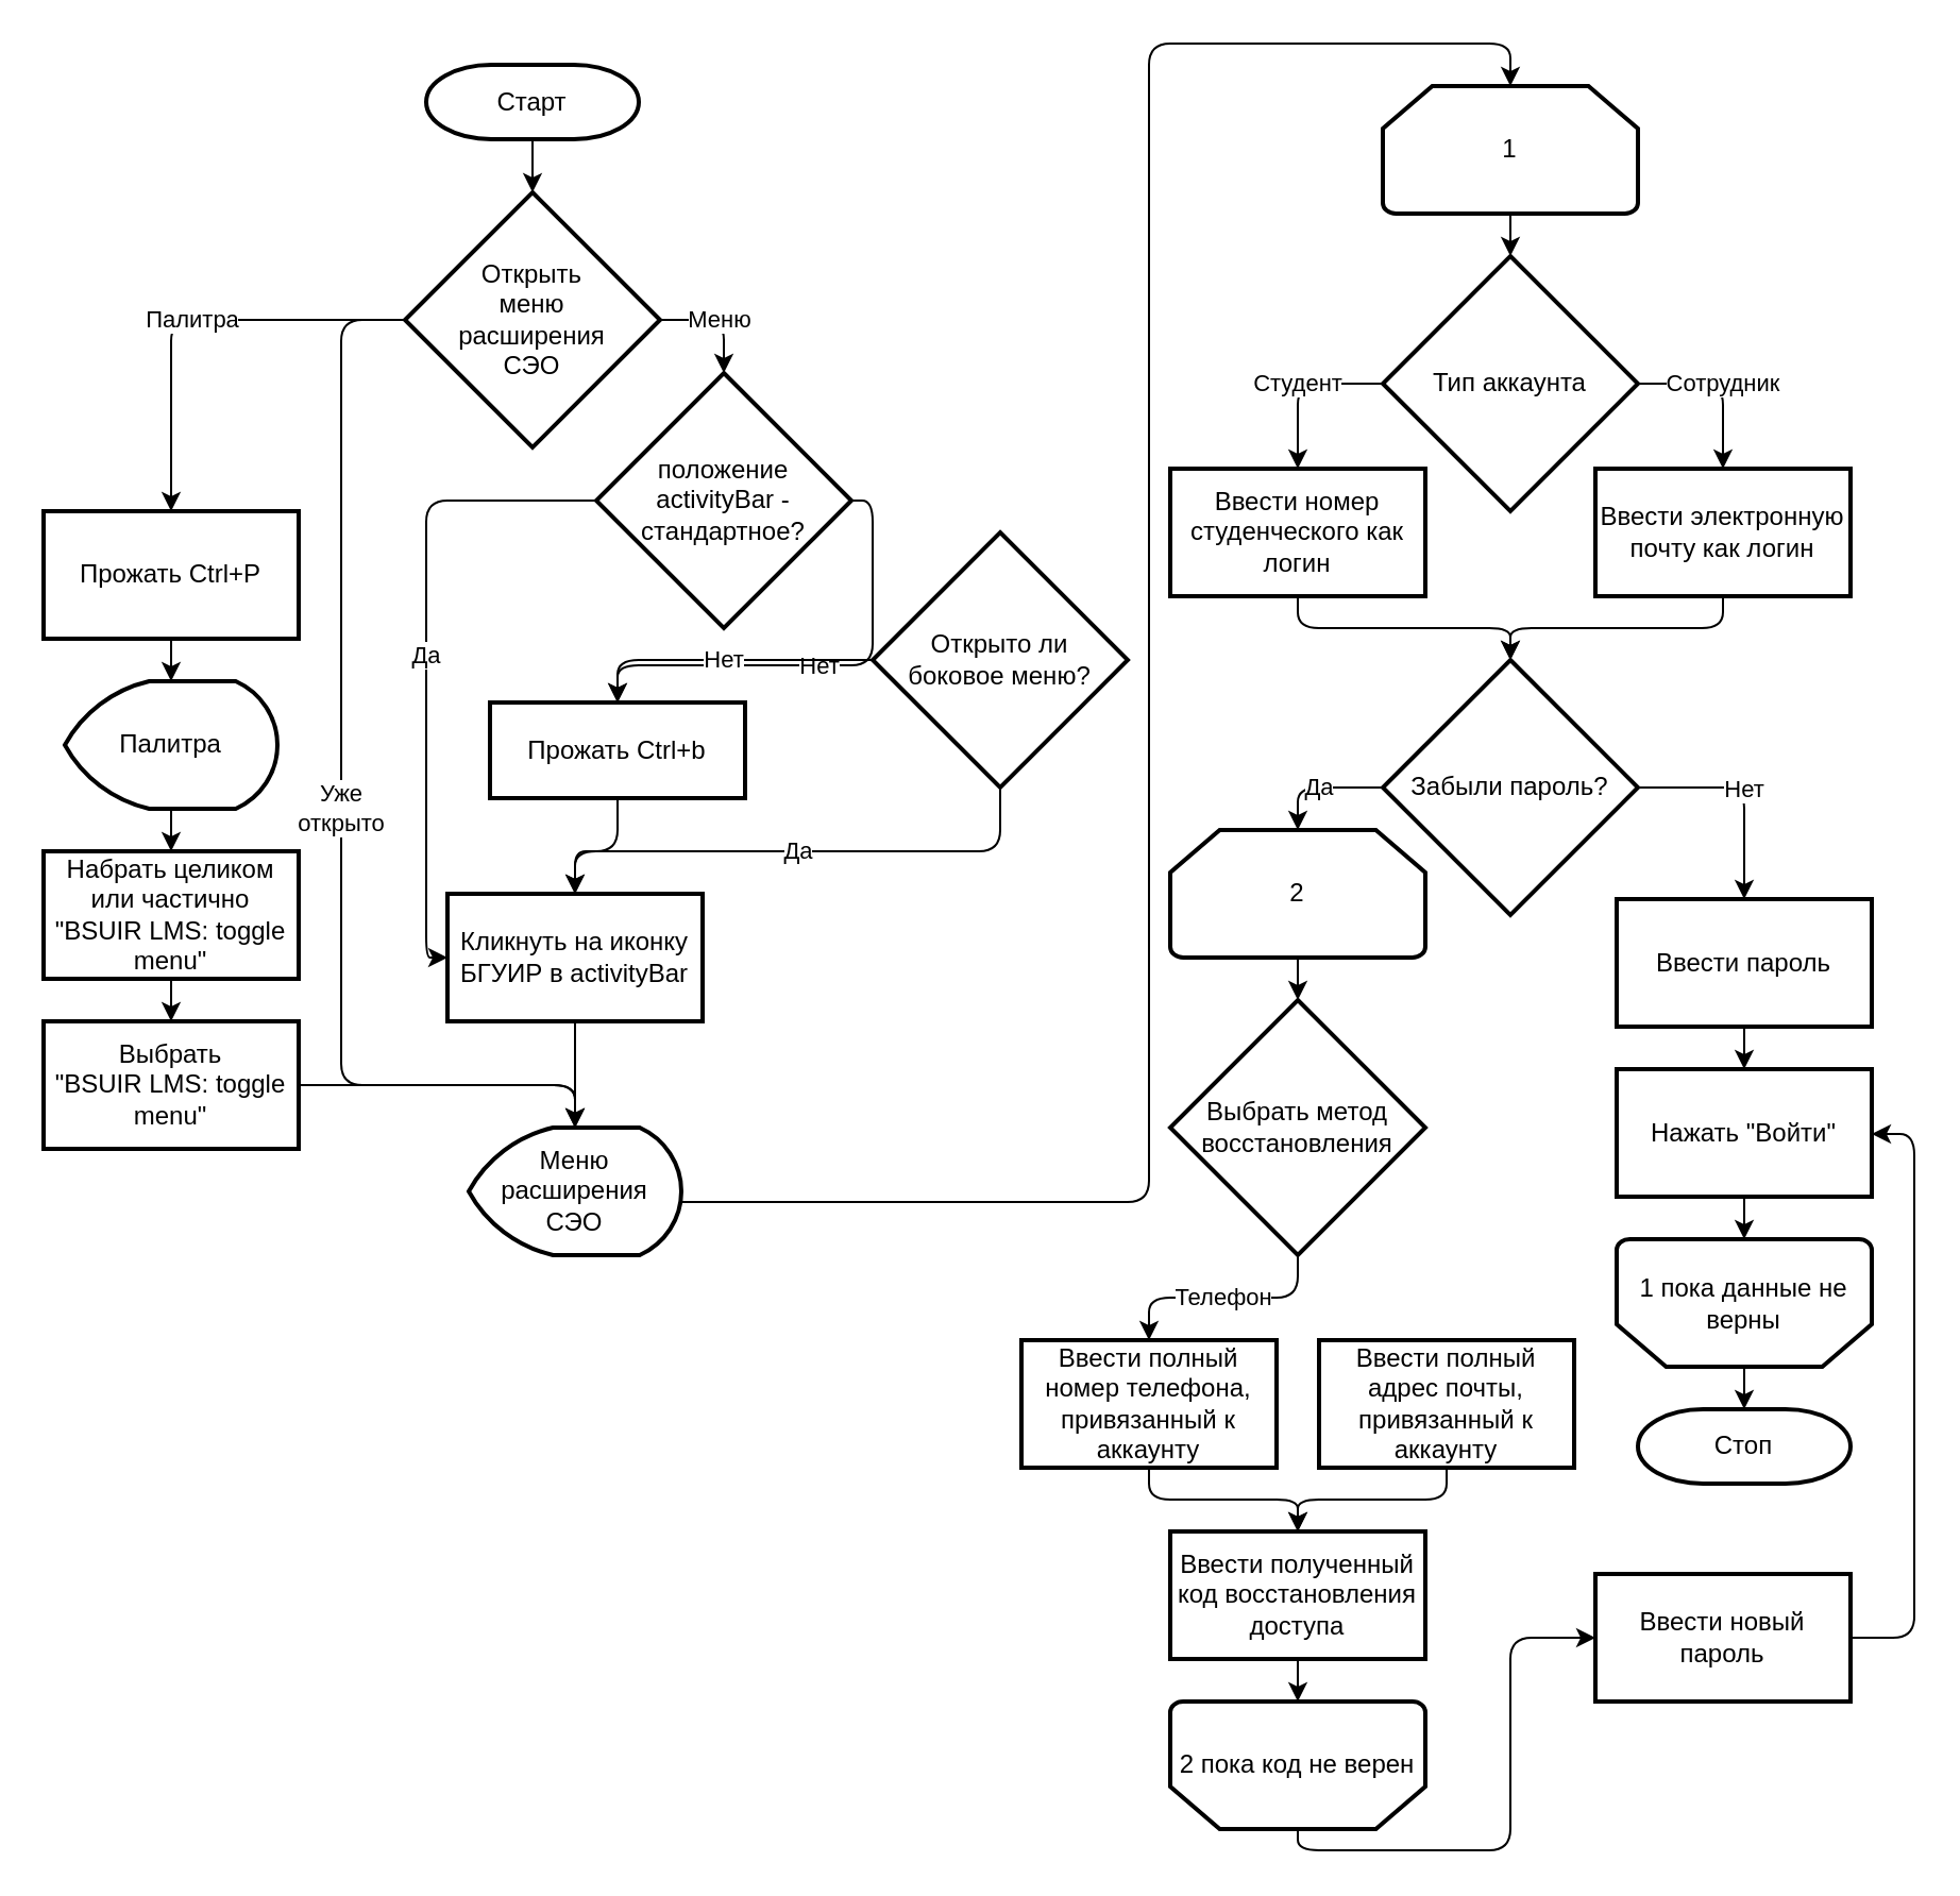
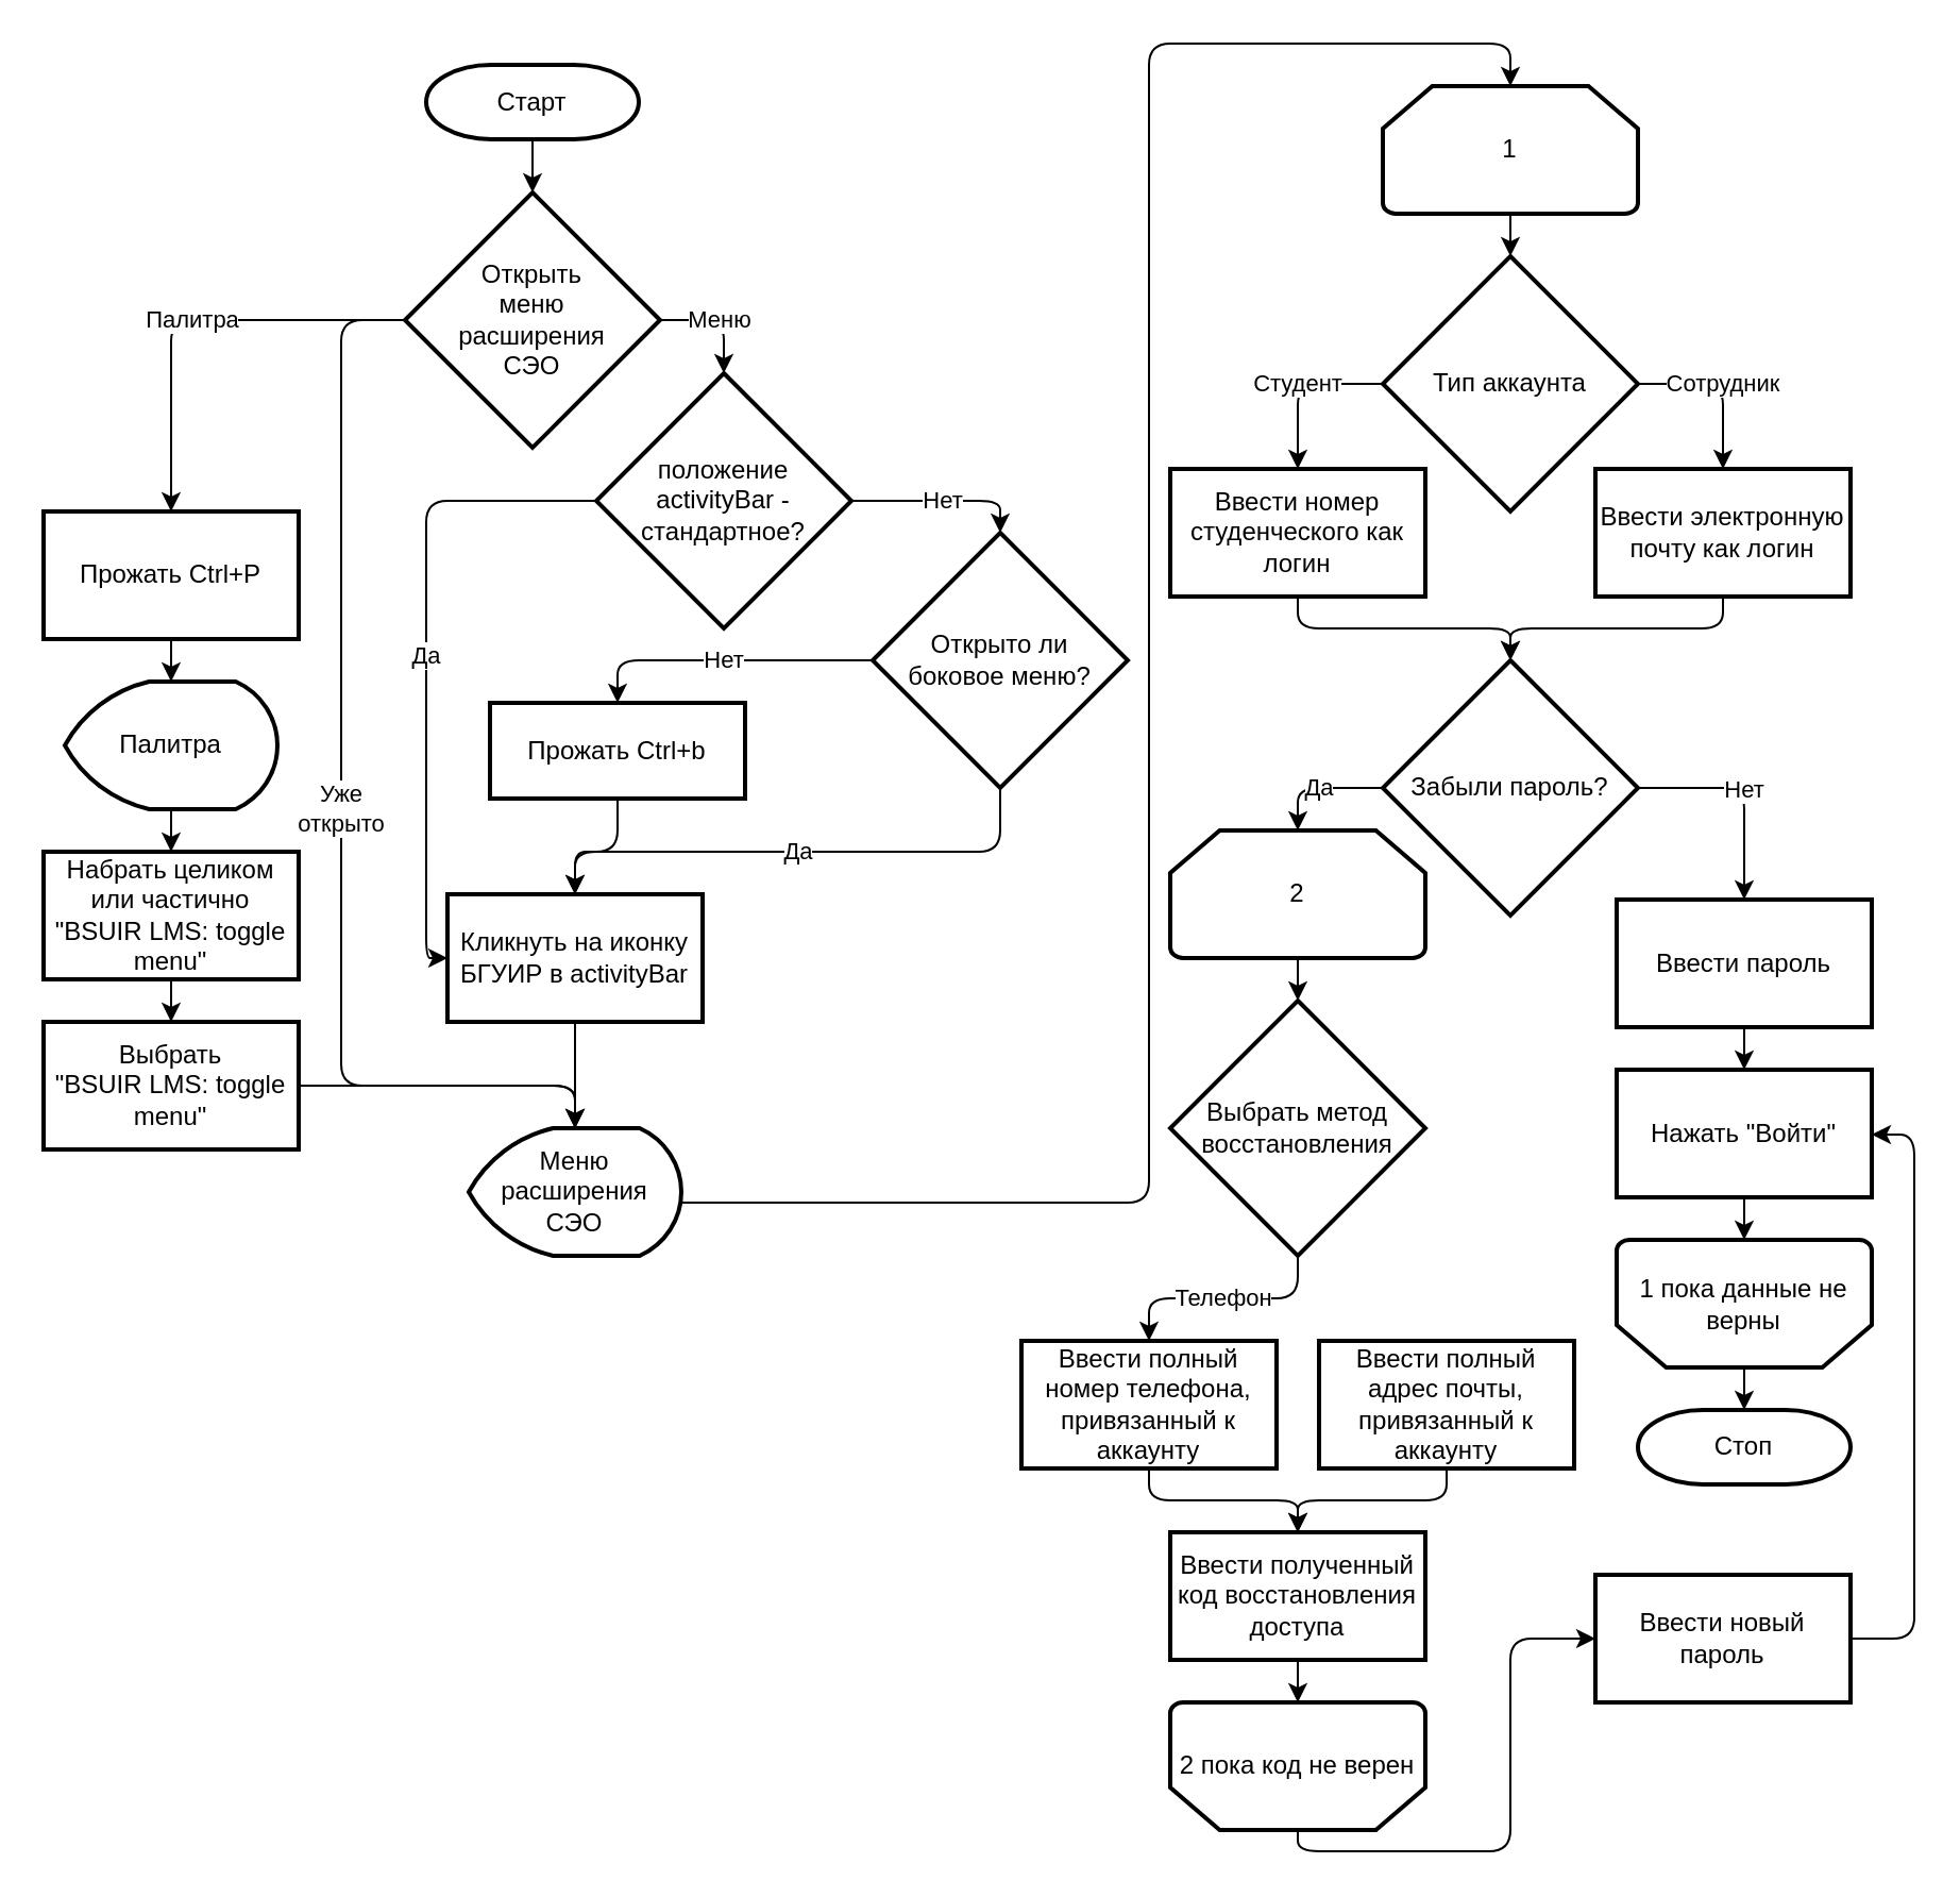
- <mxCell id="35" value="Нет" style="edgeStyle=orthogonalEdgeStyle;html=1;exitX=1;exitY=0.5;exitDx=0;exitDy=0;elbow=vertical;" parent="1" source="36" target="41" edge="1"><mxGeometry relative="1" as="geometry" /></mxCell>
+ <mxCell id="35" value="Нет" style="edgeStyle=orthogonalEdgeStyle;html=1;exitX=1;exitY=0.5;exitDx=0;exitDy=0;entryX=0.5;entryY=0;entryDx=0;entryDy=0;elbow=vertical;" parent="1" source="36" target="39" edge="1"><mxGeometry relative="1" as="geometry" /></mxCell>
